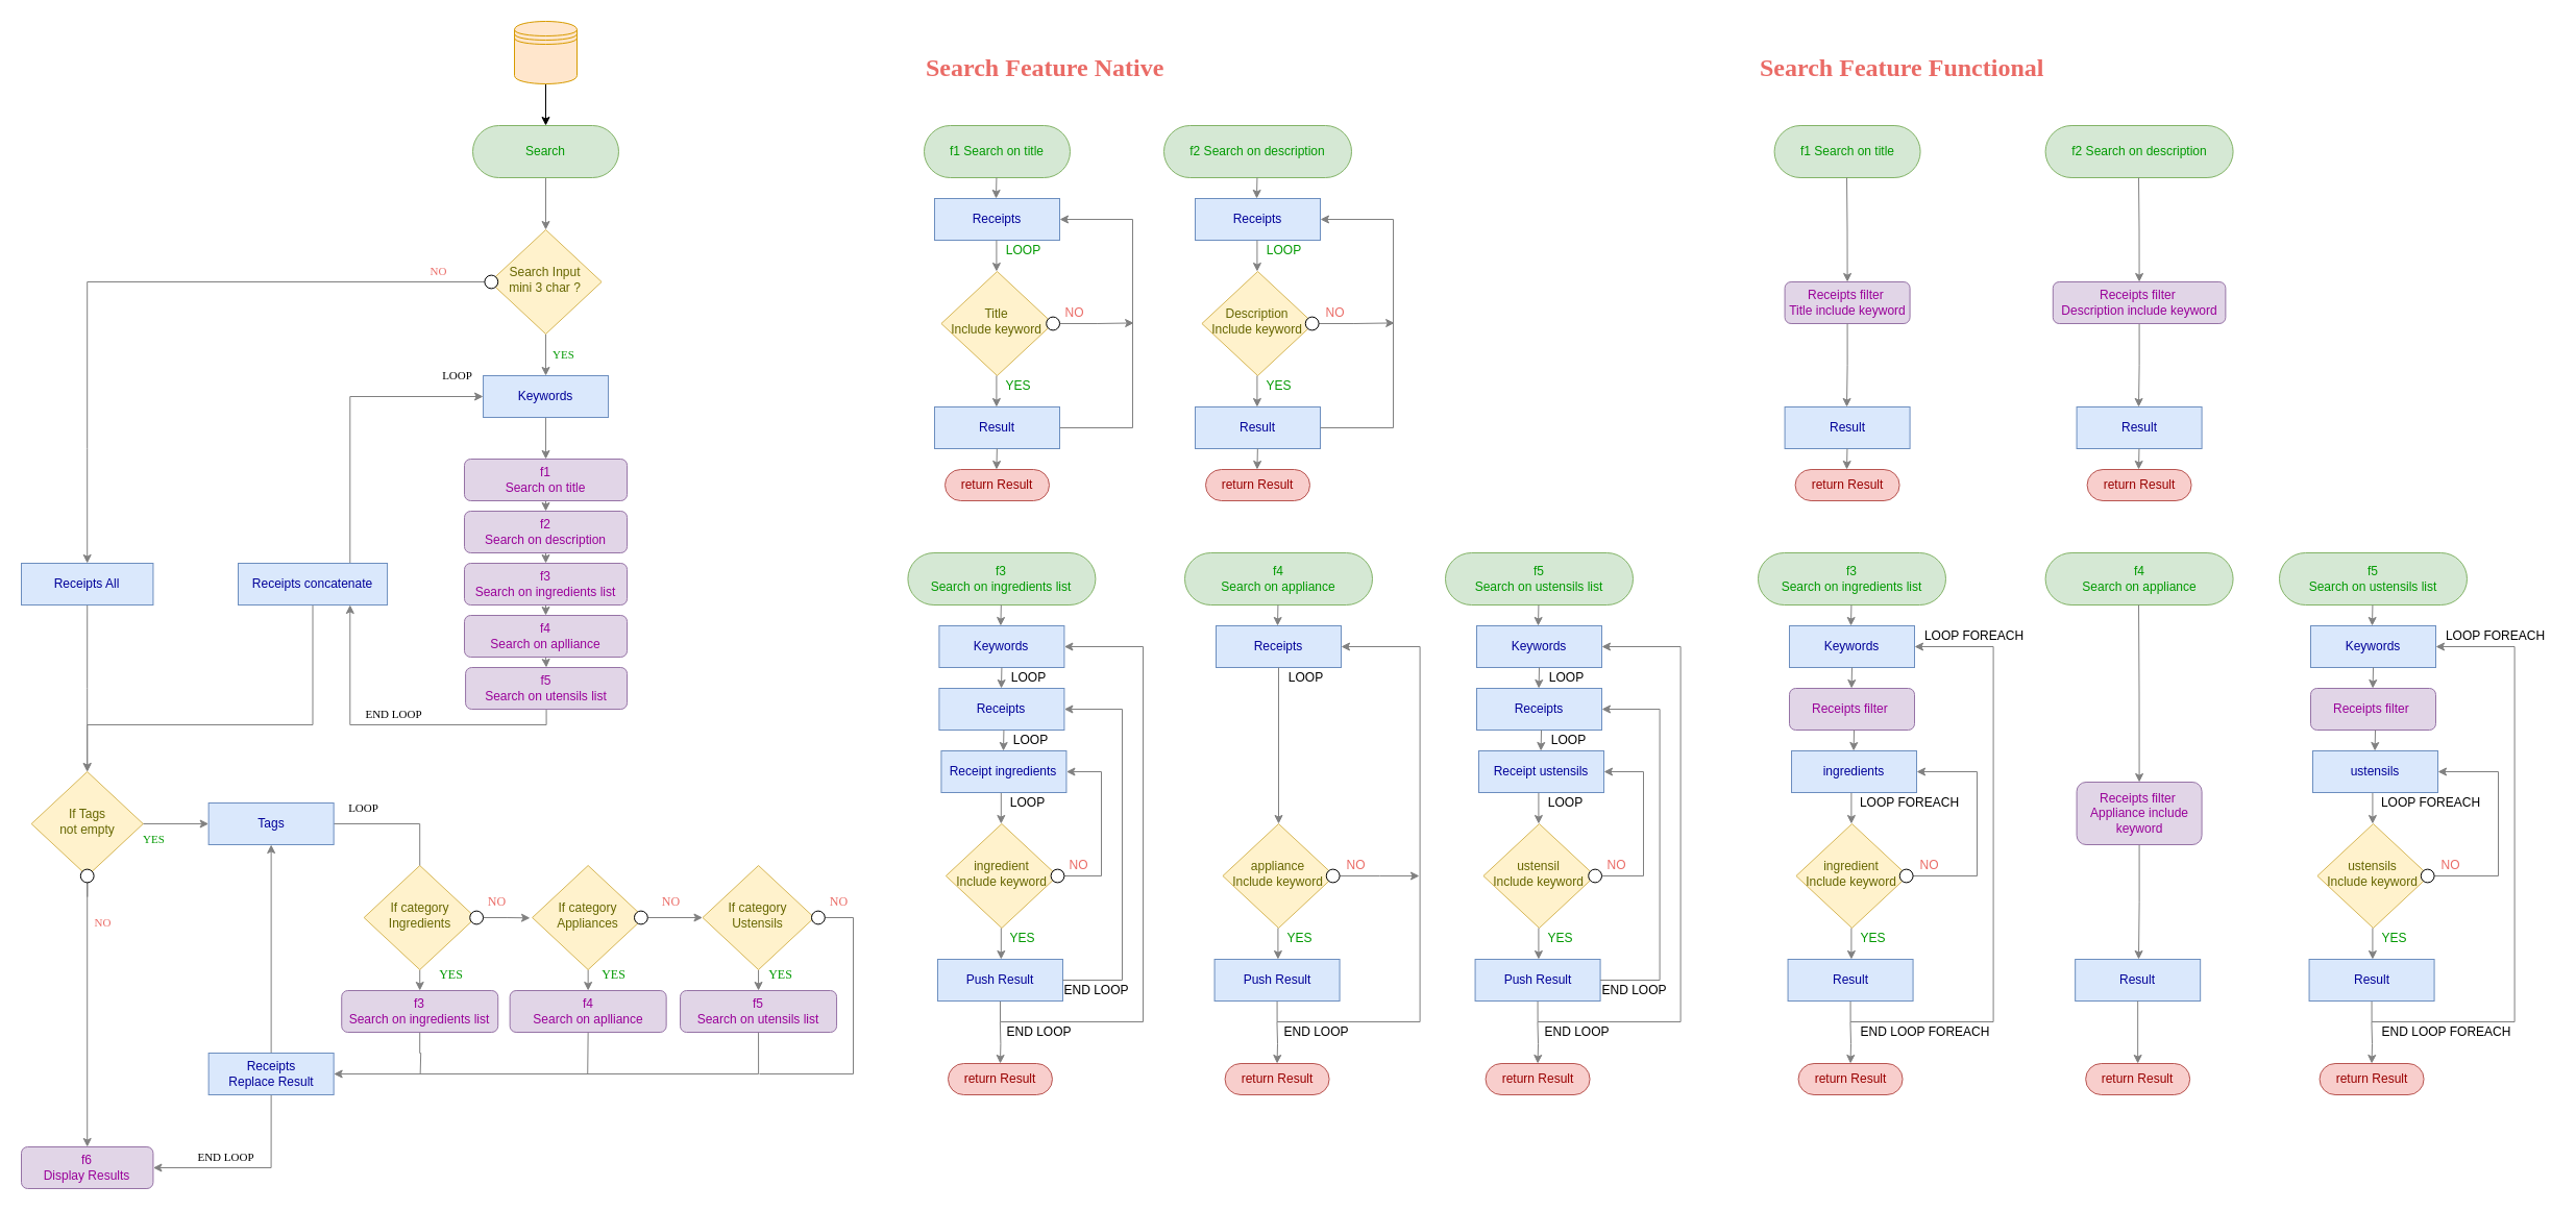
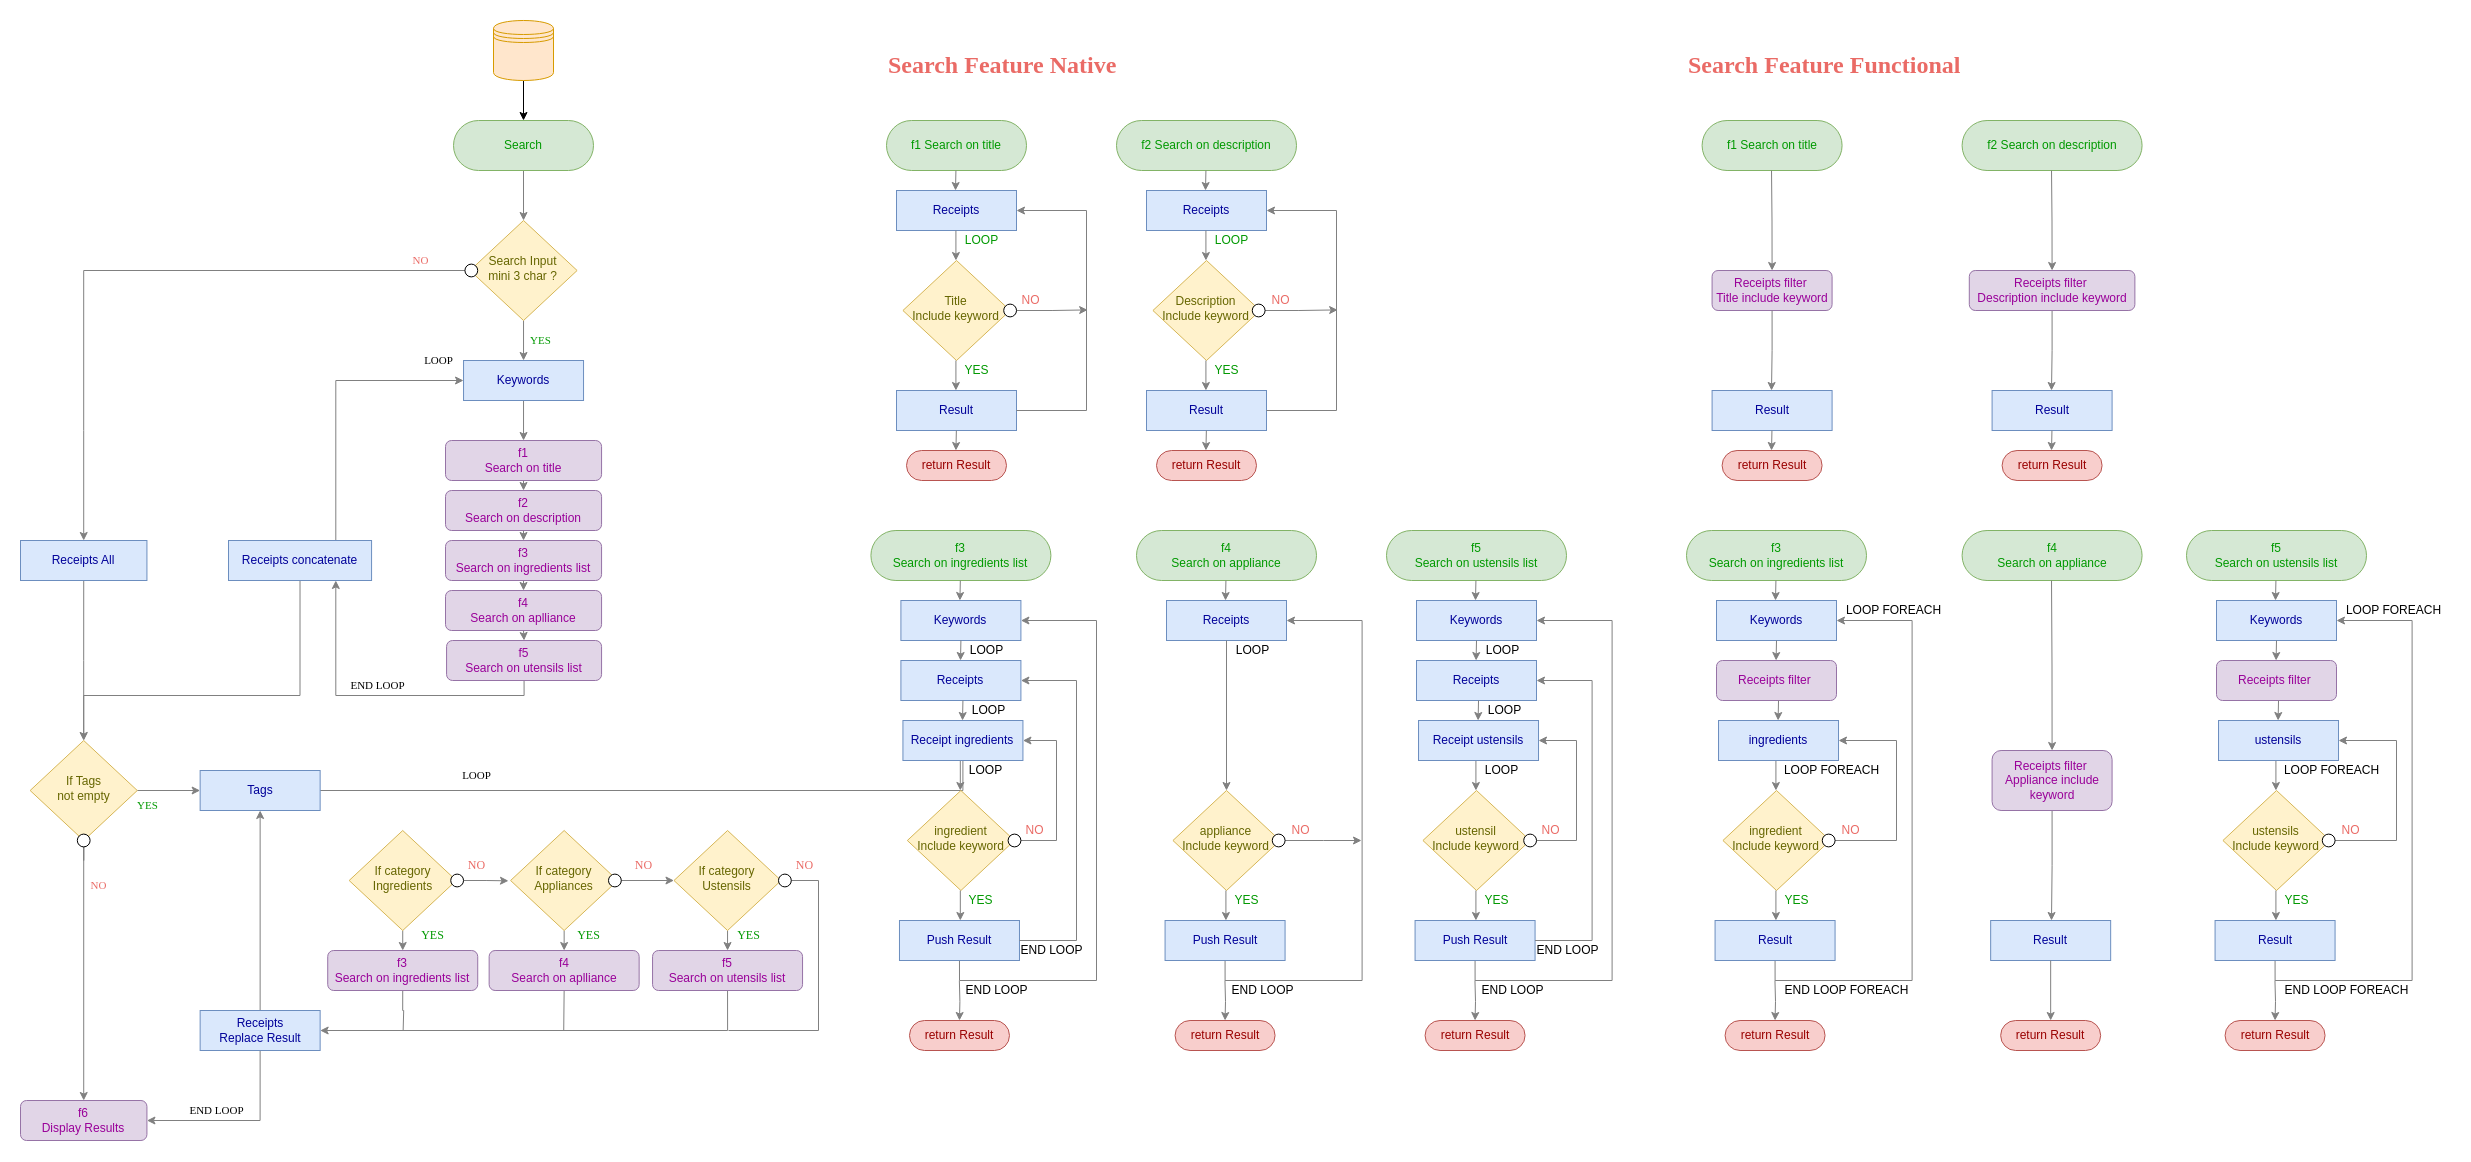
- <mxCell id="40" value="LOOP" style="edgeStyle=orthogonalEdgeStyle;rounded=0;orthogonalLoop=1;jettySize=auto;html=1;exitX=1;exitY=0.5;exitDx=0;exitDy=0;entryX=0.5;entryY=0;entryDx=0;entryDy=0;fontFamily=Verdana;fontColor=#000000;startArrow=none;startFill=0;endArrow=none;endFill=0;strokeColor=#808080;" parent="1" source="41" target="32" edge="1"><mxGeometry x="-0.537" y="15" relative="1" as="geometry"><mxPoint as="offset" /></mxGeometry></mxCell>
+ <mxCell id="40" value="LOOP" style="edgeStyle=orthogonalEdgeStyle;rounded=0;orthogonalLoop=1;jettySize=auto;html=1;exitX=1;exitY=0.5;exitDx=0;exitDy=0;fontFamily=Verdana;fontColor=#000000;startArrow=none;startFill=0;endArrow=none;endFill=0;strokeColor=#808080;" parent="1" source="41" target="99" edge="1"><mxGeometry x="-0.537" y="15" relative="1" as="geometry"><mxPoint as="offset" /></mxGeometry></mxCell>
